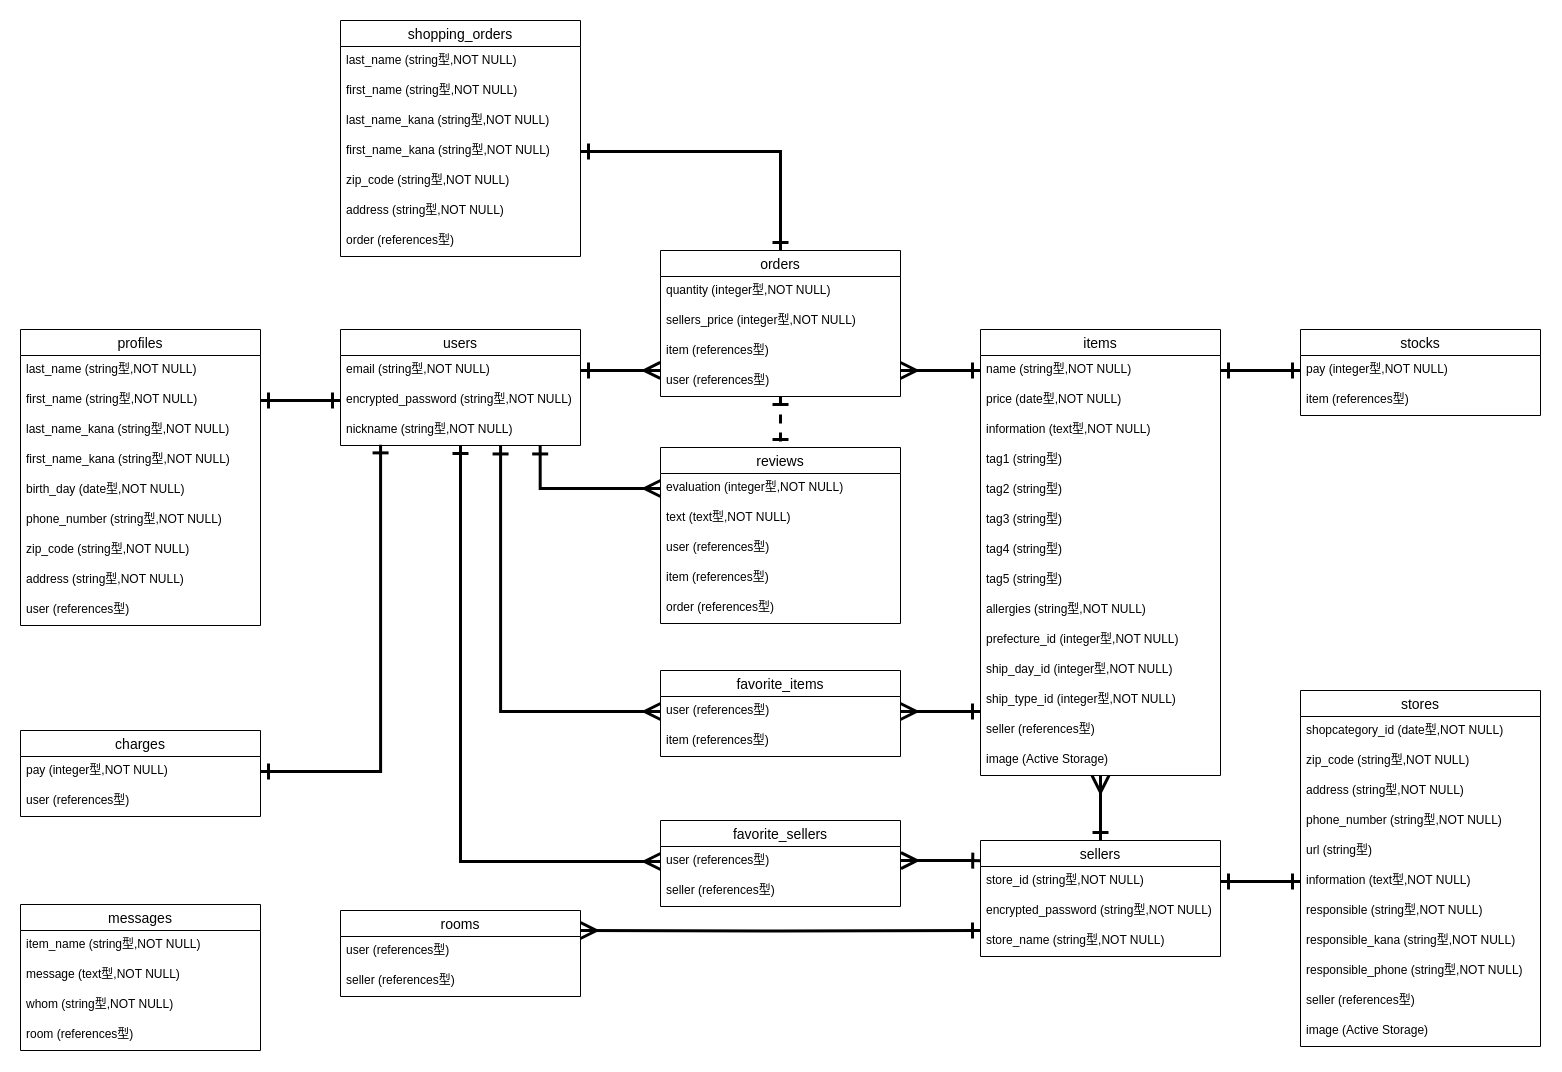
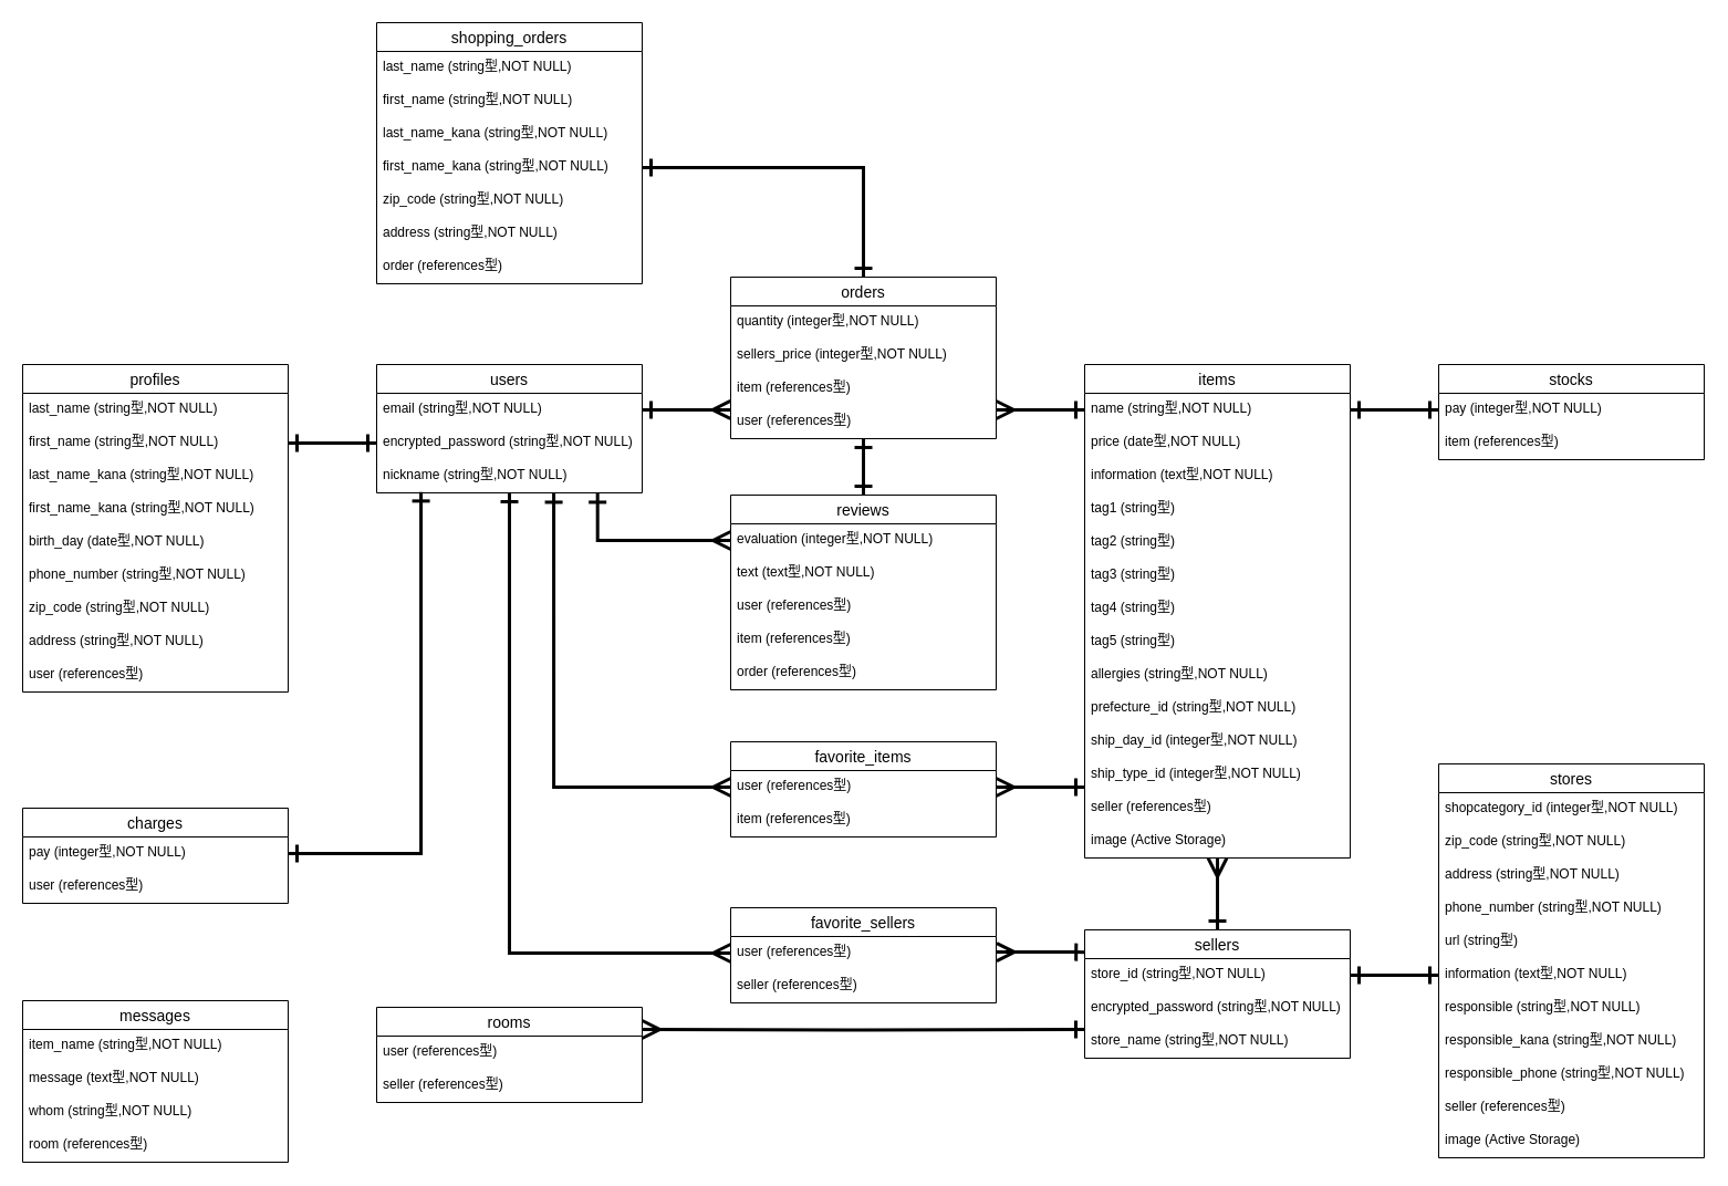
- <mxCell id="52" style="edgeStyle=orthogonalEdgeStyle;rounded=0;orthogonalLoop=1;jettySize=auto;html=1;entryX=0.5;entryY=0;entryDx=0;entryDy=0;startArrow=ERone;startFill=0;endArrow=ERone;endFill=0;strokeWidth=3;endSize=12;startSize=12;dashed=1;" parent="1" source="53" target="65" edge="1"><mxGeometry relative="1" as="geometry" /></mxCell>
+ <mxCell id="52" style="edgeStyle=orthogonalEdgeStyle;rounded=0;orthogonalLoop=1;jettySize=auto;html=1;entryX=0.5;entryY=0;entryDx=0;entryDy=0;startArrow=ERone;startFill=0;endArrow=ERone;endFill=0;strokeWidth=3;endSize=12;startSize=12;" parent="1" source="53" target="65" edge="1"><mxGeometry relative="1" as="geometry" /></mxCell>
- <mxCell id="43" value="prefecture_id (integer型,NOT NULL)" style="text;strokeColor=none;fillColor=none;spacingLeft=4;spacingRight=4;overflow=hidden;rotatable=0;points=[[0,0.5],[1,0.5]];portConstraint=eastwest;fontSize=12;" parent="33" vertex="1"><mxGeometry y="296" width="240" height="30" as="geometry" /></mxCell>
+ <mxCell id="43" value="prefecture_id (string型,NOT NULL)" style="text;strokeColor=none;fillColor=none;spacingLeft=4;spacingRight=4;overflow=hidden;rotatable=0;points=[[0,0.5],[1,0.5]];portConstraint=eastwest;fontSize=12;" parent="33" vertex="1"><mxGeometry y="296" width="240" height="30" as="geometry" /></mxCell>
- <mxCell id="21" value="shopcategory_id (date型,NOT NULL)" style="text;strokeColor=none;fillColor=none;spacingLeft=4;spacingRight=4;overflow=hidden;rotatable=0;points=[[0,0.5],[1,0.5]];portConstraint=eastwest;fontSize=12;" parent="20" vertex="1"><mxGeometry y="26" width="240" height="30" as="geometry" /></mxCell>
+ <mxCell id="21" value="shopcategory_id (integer型,NOT NULL)" style="text;strokeColor=none;fillColor=none;spacingLeft=4;spacingRight=4;overflow=hidden;rotatable=0;points=[[0,0.5],[1,0.5]];portConstraint=eastwest;fontSize=12;" parent="20" vertex="1"><mxGeometry y="26" width="240" height="30" as="geometry" /></mxCell>
